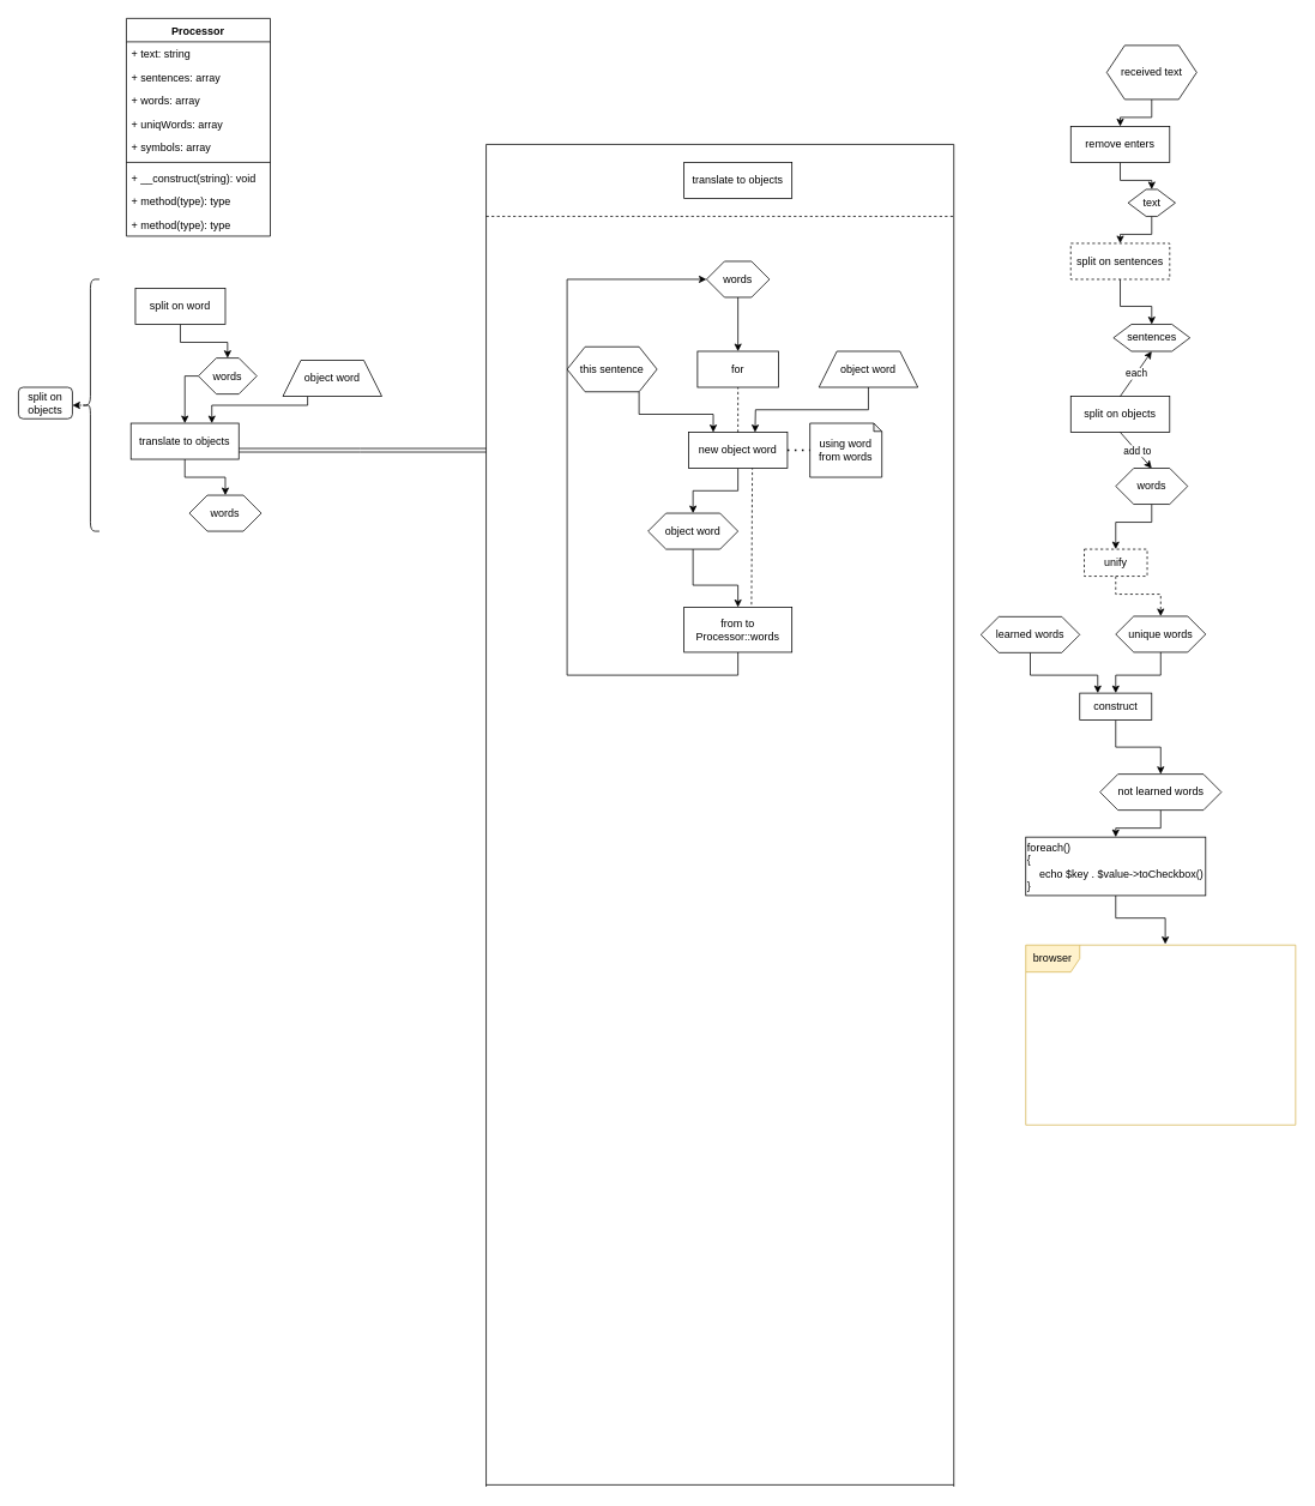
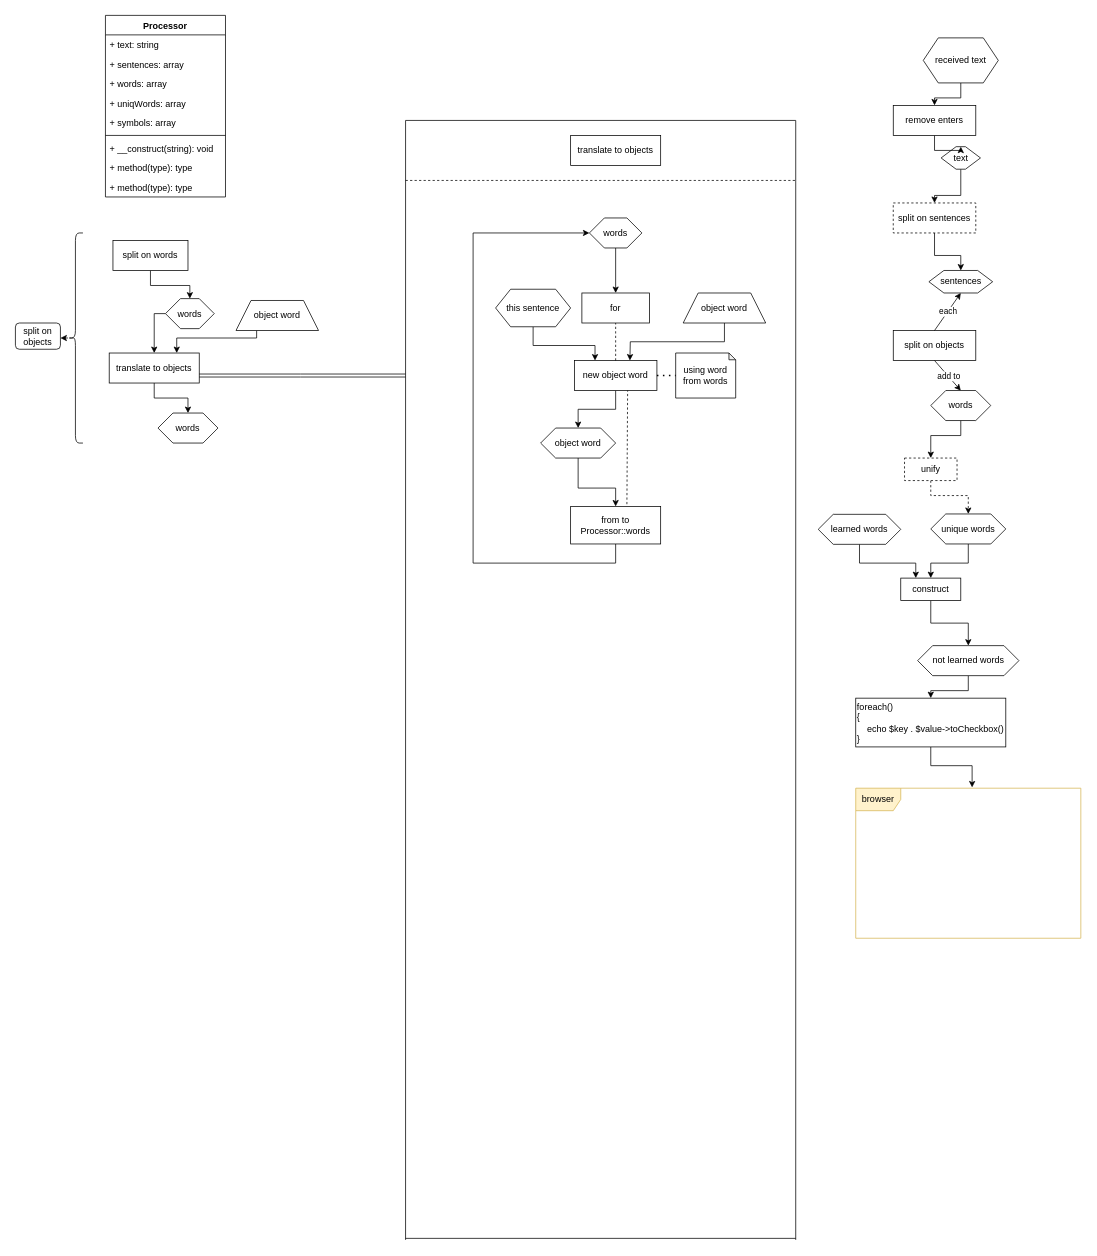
- <mxCell id="49" value="text" style="shape=hexagon;perimeter=hexagonPerimeter2;whiteSpace=wrap;html=1;fixedSize=1;" parent="1" vertex="1"><mxGeometry x="1253.75" y="210" width="52.5" height="30" as="geometry" /></mxCell>
+ <mxCell id="49" value="text" style="shape=hexagon;perimeter=hexagonPerimeter2;whiteSpace=wrap;html=1;fixedSize=1;" parent="1" vertex="1"><mxGeometry x="1253.75" y="195" width="52.5" height="30" as="geometry" /></mxCell>
- <mxCell id="5" value="split on word" style="whiteSpace=wrap;html=1;" parent="1" vertex="1"><mxGeometry x="150" y="320" width="100" height="40" as="geometry" /></mxCell>
+ <mxCell id="5" value="split on words" style="whiteSpace=wrap;html=1;" parent="1" vertex="1"><mxGeometry x="150" y="320" width="100" height="40" as="geometry" /></mxCell>
- <mxCell id="58" value="this sentence" style="shape=hexagon;perimeter=hexagonPerimeter2;whiteSpace=wrap;html=1;fixedSize=1;fillColor=#ffffff;" parent="1" vertex="1"><mxGeometry x="630" y="385" width="100" height="50" as="geometry" /></mxCell>
+ <mxCell id="58" value="this sentence" style="shape=hexagon;perimeter=hexagonPerimeter2;whiteSpace=wrap;html=1;fixedSize=1;fillColor=#ffffff;" parent="1" vertex="1"><mxGeometry x="660" y="385" width="100" height="50" as="geometry" /></mxCell>
